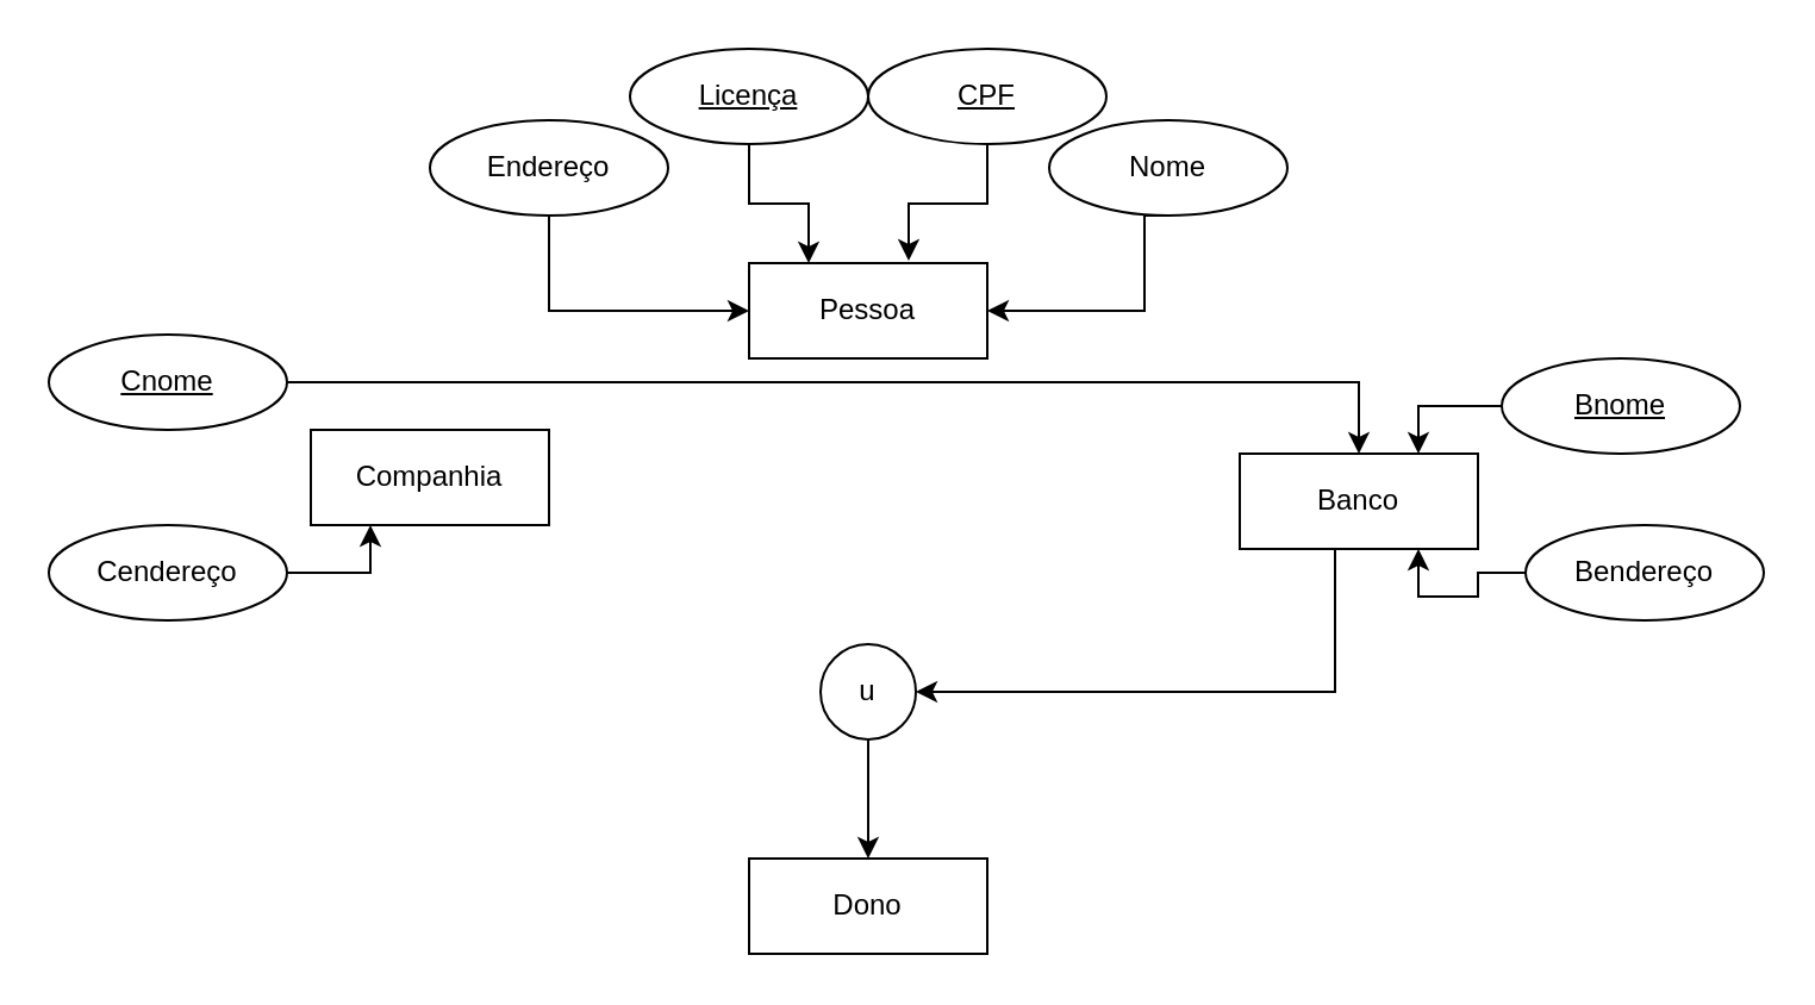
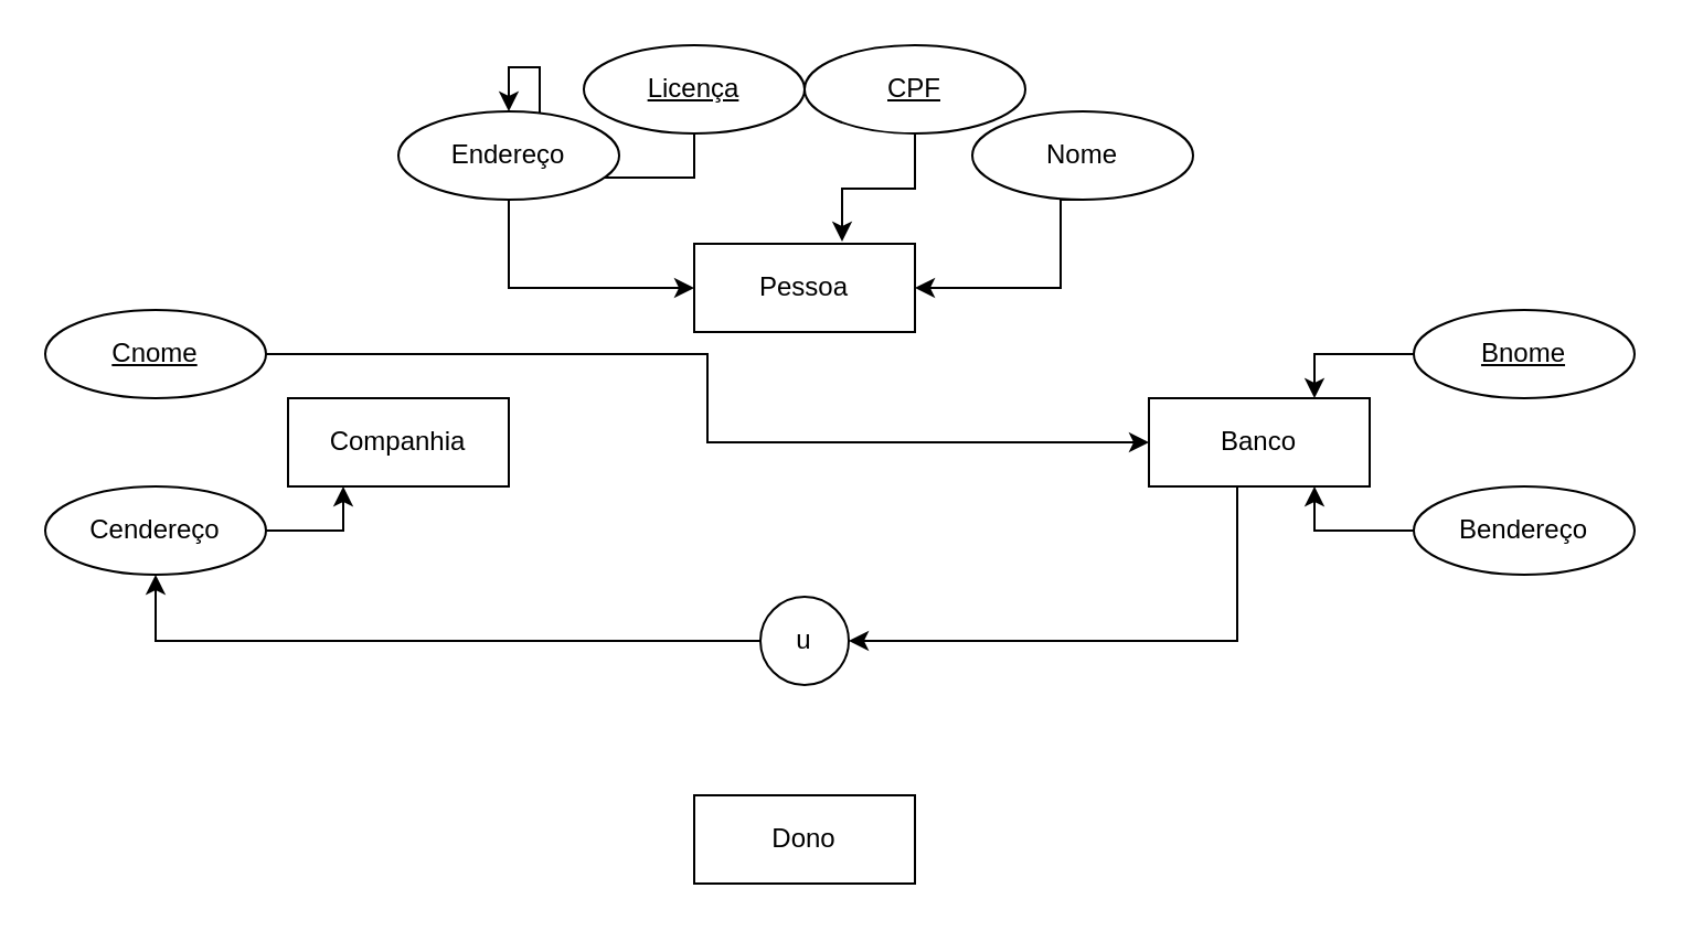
- <mxCell id="11" style="edgeStyle=orthogonalEdgeStyle;rounded=0;orthogonalLoop=1;jettySize=auto;html=1;entryX=0.25;entryY=0;entryDx=0;entryDy=0;" edge="1" parent="1" source="12" target="2"><mxGeometry relative="1" as="geometry" /></mxCell>
+ <mxCell id="11" style="edgeStyle=orthogonalEdgeStyle;rounded=0;orthogonalLoop=1;jettySize=auto;html=1;" edge="1" parent="1" source="12" target="16"><mxGeometry relative="1" as="geometry" /></mxCell>
- <mxCell id="22" value="Bnome" style="ellipse;whiteSpace=wrap;html=1;align=center;fontStyle=4;" vertex="1" parent="1"><mxGeometry x="630" y="150" width="100" height="40" as="geometry" /></mxCell>
+ <mxCell id="22" value="Bnome" style="ellipse;whiteSpace=wrap;html=1;align=center;fontStyle=4;" vertex="1" parent="1"><mxGeometry x="640" y="140" width="100" height="40" as="geometry" /></mxCell>
- <mxCell id="4" value="Banco" style="whiteSpace=wrap;html=1;align=center;" vertex="1" parent="1"><mxGeometry x="520" y="190" width="100" height="40" as="geometry" /></mxCell>
+ <mxCell id="4" value="Banco" style="whiteSpace=wrap;html=1;align=center;" vertex="1" parent="1"><mxGeometry x="520" y="180" width="100" height="40" as="geometry" /></mxCell>
- <mxCell id="7" style="edgeStyle=orthogonalEdgeStyle;rounded=0;orthogonalLoop=1;jettySize=auto;html=1;entryX=0.5;entryY=0;entryDx=0;entryDy=0;" edge="1" parent="1" source="8" target="6"><mxGeometry relative="1" as="geometry" /></mxCell>
+ <mxCell id="7" style="edgeStyle=orthogonalEdgeStyle;rounded=0;orthogonalLoop=1;jettySize=auto;html=1;" edge="1" parent="1" source="8" target="20"><mxGeometry relative="1" as="geometry" /></mxCell>
